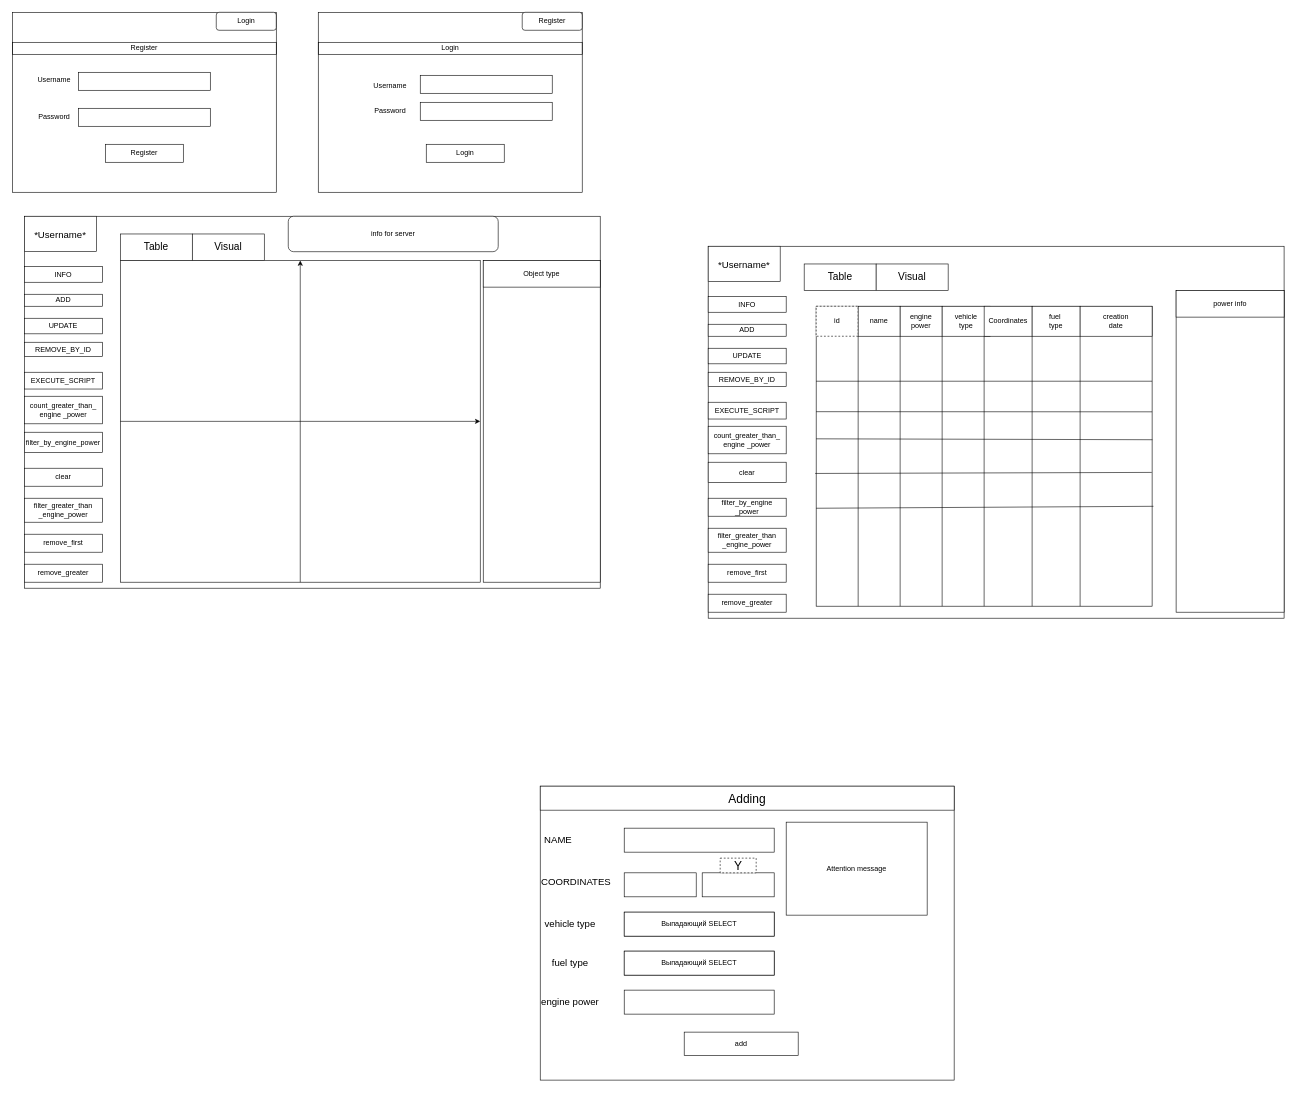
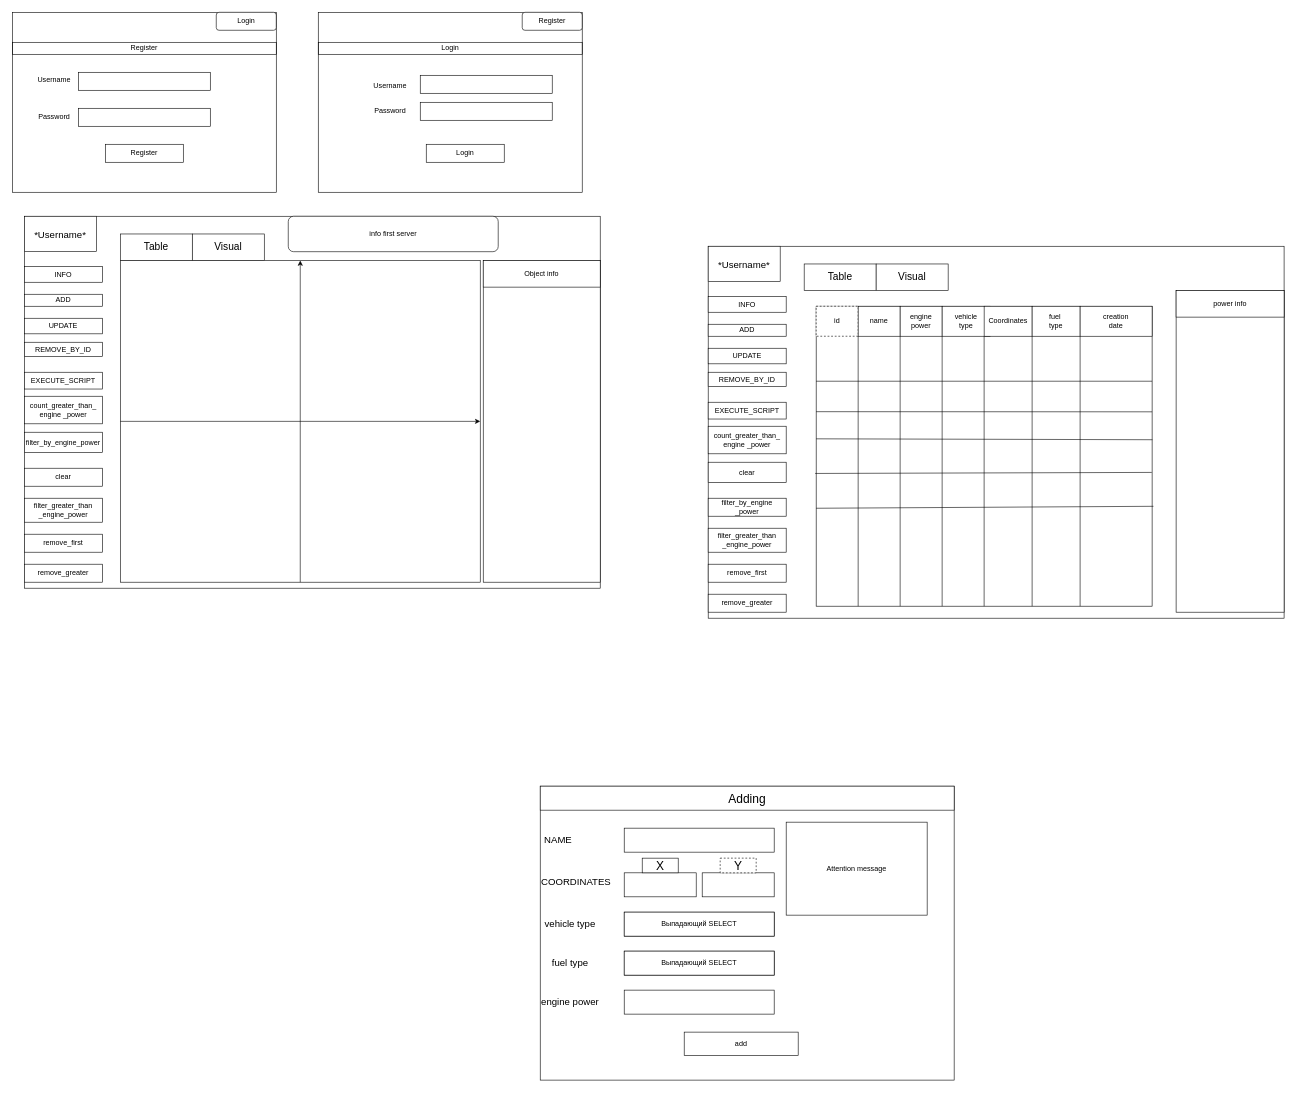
- <mxCell id="35" value="info for server" style="rounded=1;whiteSpace=wrap;html=1;strokeColor=#000000;" parent="18" vertex="1"><mxGeometry x="440" width="350" height="59.055" as="geometry" /></mxCell>
+ <mxCell id="35" value="info first server" style="rounded=1;whiteSpace=wrap;html=1;strokeColor=#000000;" parent="18" vertex="1"><mxGeometry x="440" width="350" height="59.055" as="geometry" /></mxCell>
- <mxCell id="36" value="Object type" style="rounded=0;whiteSpace=wrap;html=1;strokeColor=#000000;" parent="18" vertex="1"><mxGeometry x="765" y="73.818" width="195" height="44.291" as="geometry" /></mxCell>
+ <mxCell id="36" value="Object info" style="rounded=0;whiteSpace=wrap;html=1;strokeColor=#000000;" parent="18" vertex="1"><mxGeometry x="765" y="73.818" width="195" height="44.291" as="geometry" /></mxCell>
+ <mxCell id="86" value="&lt;font style=&quot;font-size: 20px&quot;&gt;X&lt;/font&gt;" style="rounded=0;whiteSpace=wrap;html=1;strokeColor=#000000;fillColor=#ffffff;" parent="76" vertex="1"><mxGeometry x="170" y="120" width="60" height="24.5" as="geometry" /></mxCell>
